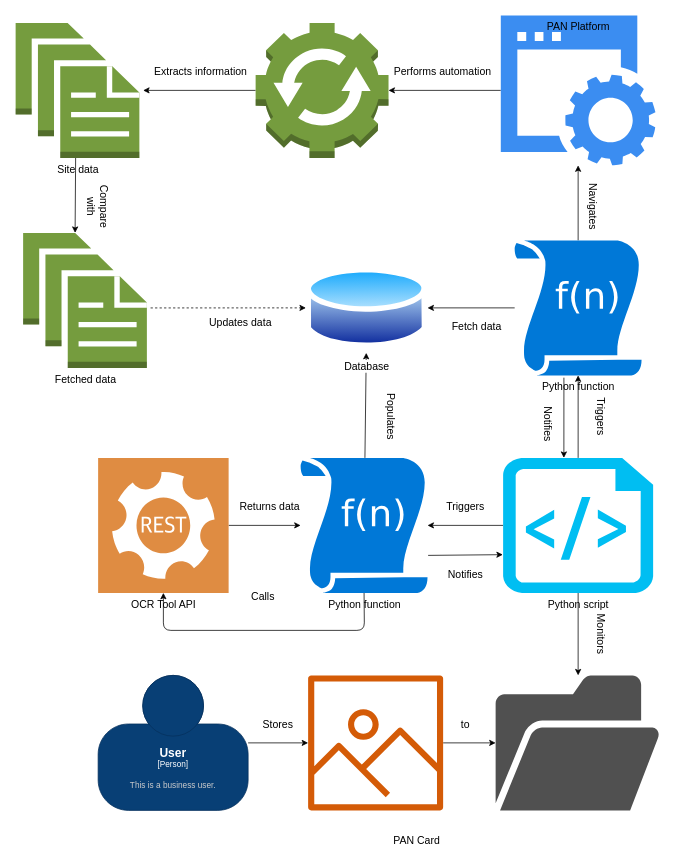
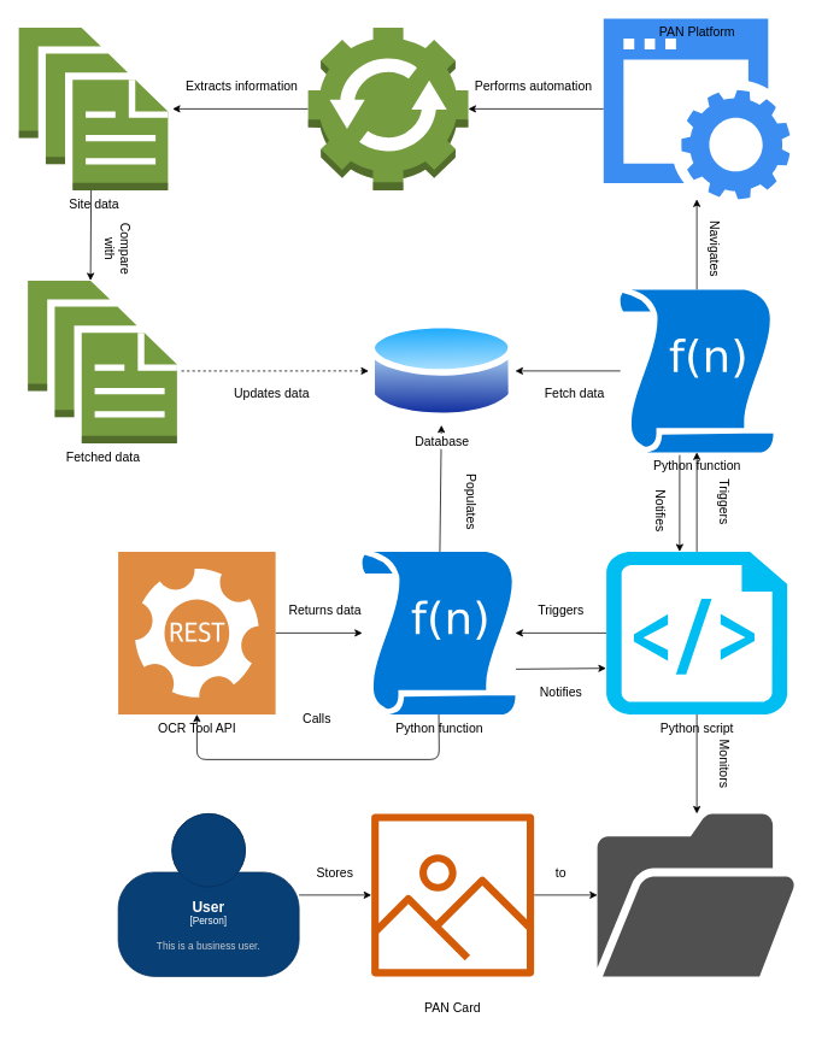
- <mxCell id="43" value="Updates data" style="text;html=1;strokeColor=none;fillColor=none;align=center;verticalAlign=middle;whiteSpace=wrap;rounded=0;fontSize=14;" vertex="1" parent="1"><mxGeometry x="270" y="415" width="100" height="30" as="geometry" /></mxCell>
+ <mxCell id="43" value="Updates data" style="text;html=1;strokeColor=none;fillColor=none;align=center;verticalAlign=middle;whiteSpace=wrap;rounded=0;fontSize=14;" vertex="1" parent="1"><mxGeometry x="250" y="420" width="100" height="30" as="geometry" /></mxCell>
- <mxCell id="9" value="PAN Card" style="text;html=1;strokeColor=none;fillColor=none;align=center;verticalAlign=middle;whiteSpace=wrap;rounded=0;fontSize=14;" vertex="1" parent="1"><mxGeometry x="520" y="1105" width="70" height="30" as="geometry" /></mxCell>
+ <mxCell id="9" value="PAN Card" style="text;html=1;strokeColor=none;fillColor=none;align=center;verticalAlign=middle;whiteSpace=wrap;rounded=0;fontSize=14;" vertex="1" parent="1"><mxGeometry x="465" y="1100" width="70" height="30" as="geometry" /></mxCell>
